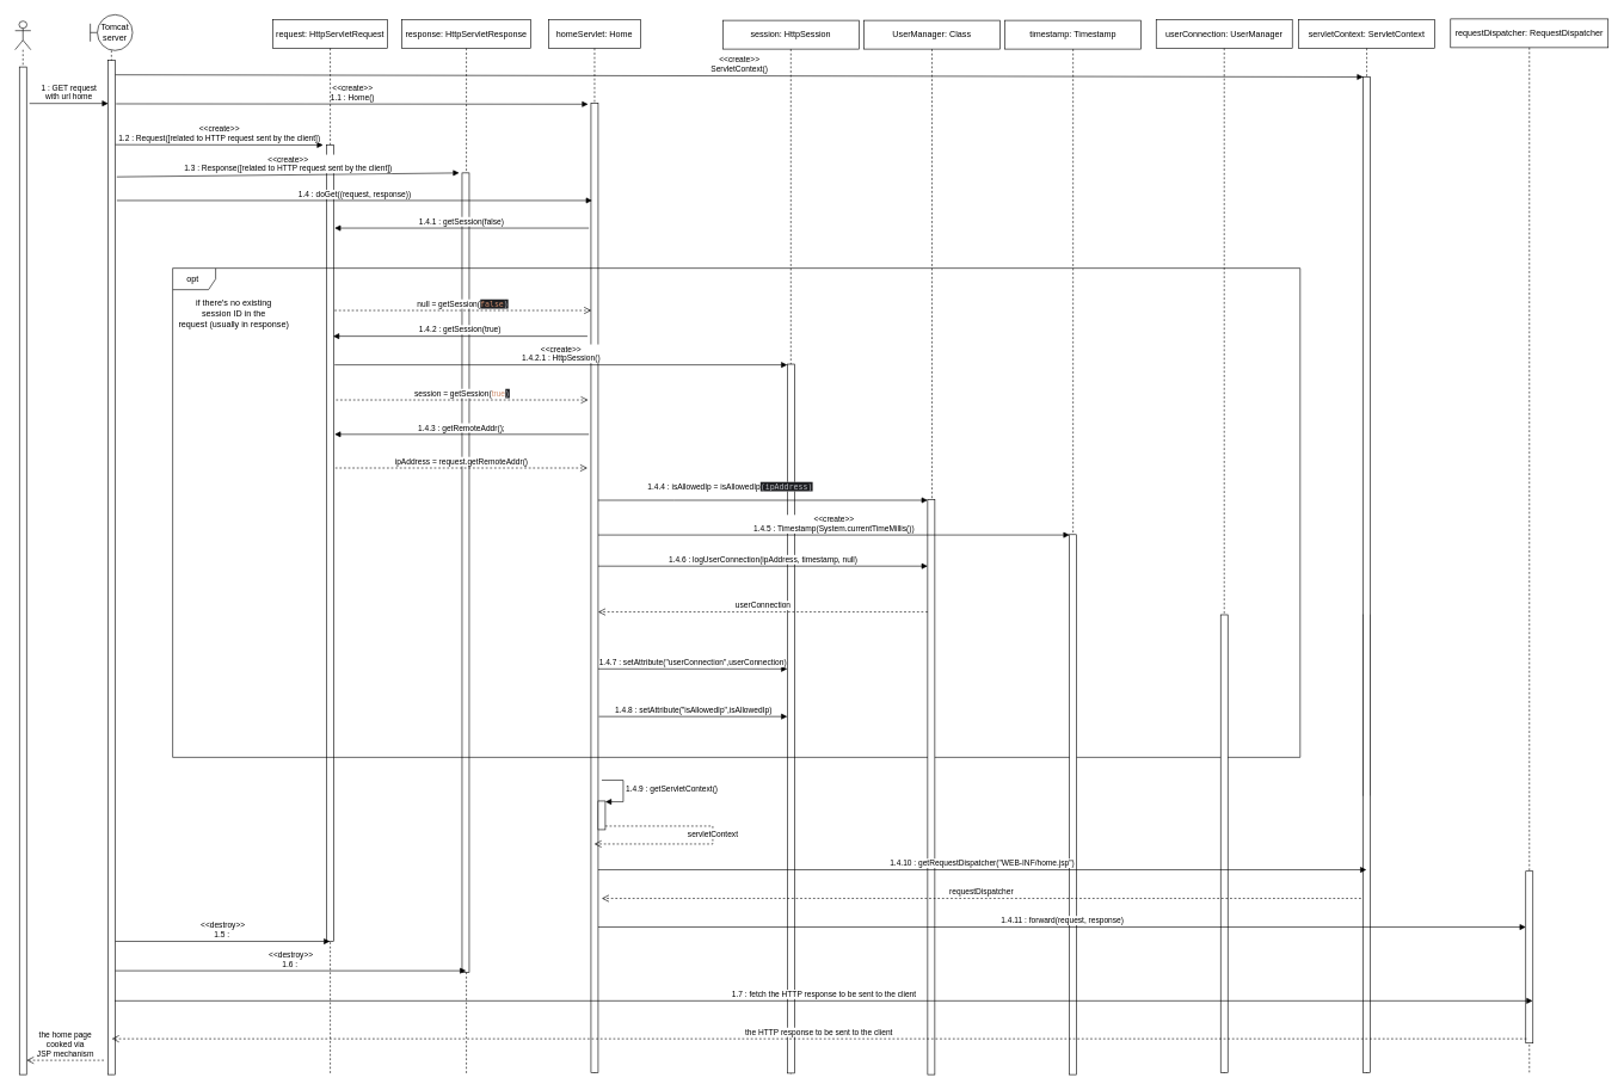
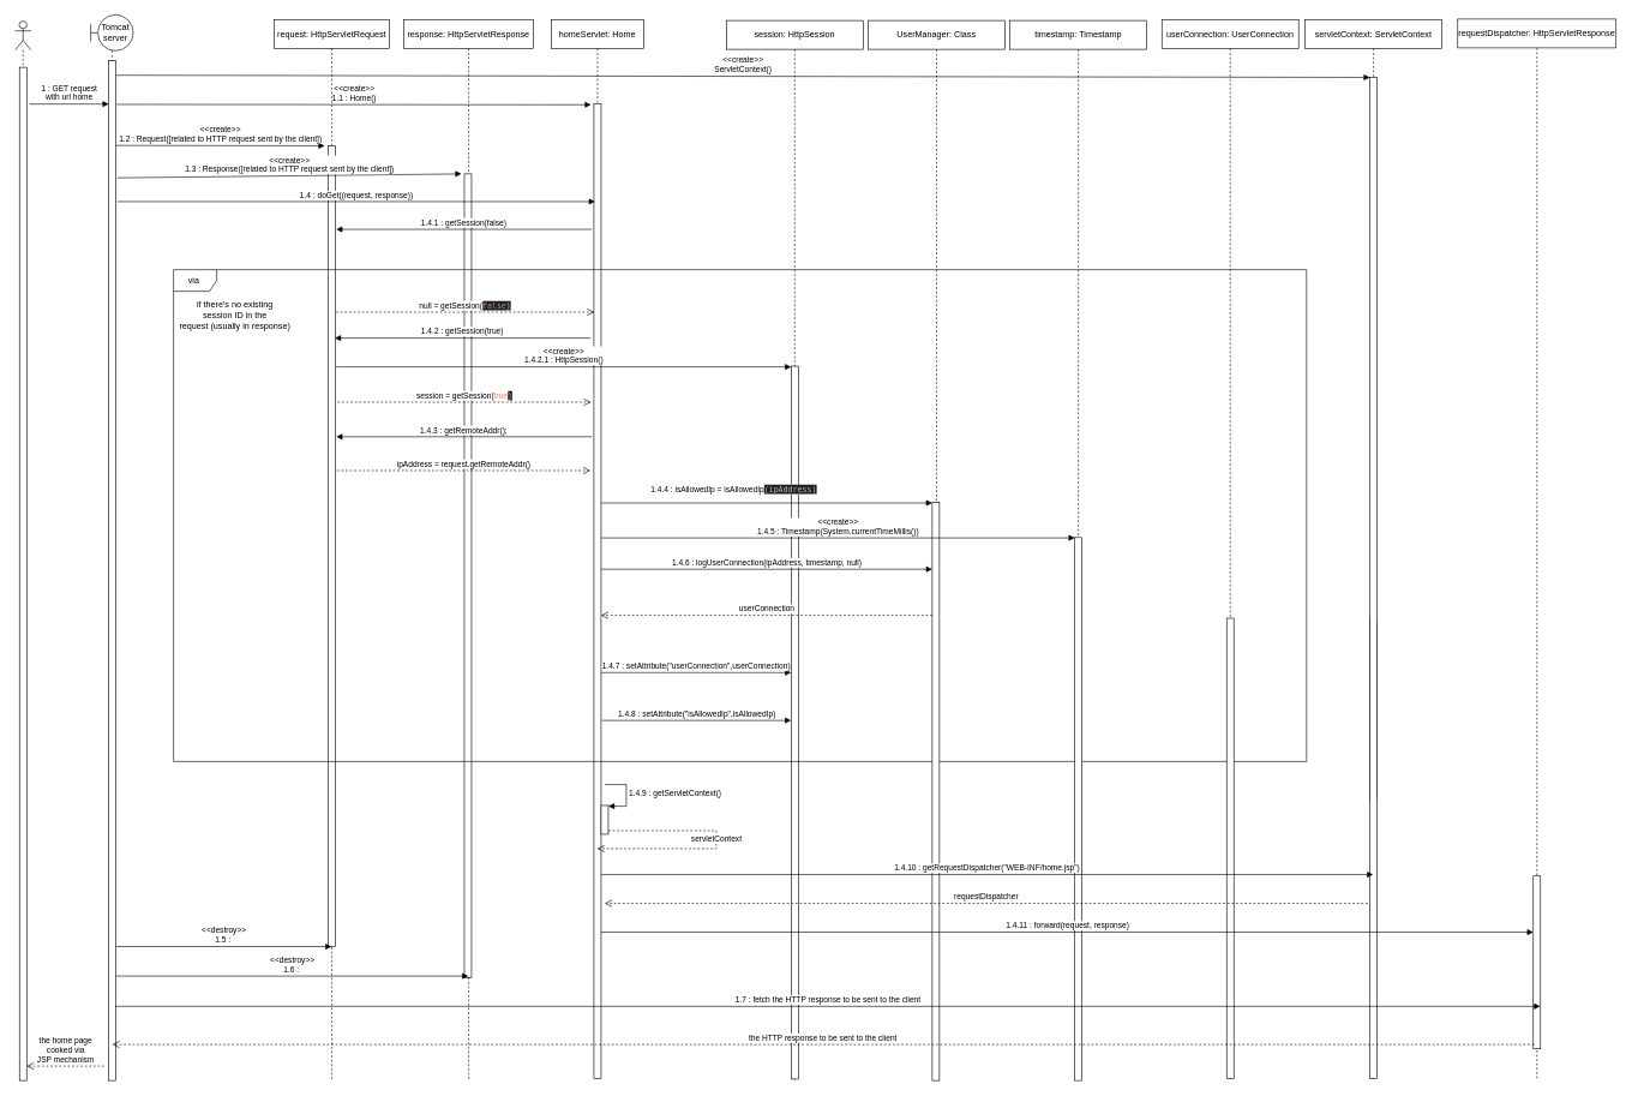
- <mxCell id="47" value="requestDispatcher:&amp;nbsp;RequestDispatcher" style="shape=umlLifeline;perimeter=lifelinePerimeter;whiteSpace=wrap;html=1;container=0;dropTarget=0;collapsible=0;recursiveResize=0;outlineConnect=0;portConstraint=eastwest;newEdgeStyle={&quot;edgeStyle&quot;:&quot;elbowEdgeStyle&quot;,&quot;elbow&quot;:&quot;vertical&quot;,&quot;curved&quot;:0,&quot;rounded&quot;:0};" vertex="1" parent="1"><mxGeometry x="2024" y="26" width="220" height="1474" as="geometry" /></mxCell>
+ <mxCell id="47" value="requestDispatcher:&amp;nbsp;HttpServletResponse" style="shape=umlLifeline;perimeter=lifelinePerimeter;whiteSpace=wrap;html=1;container=0;dropTarget=0;collapsible=0;recursiveResize=0;outlineConnect=0;portConstraint=eastwest;newEdgeStyle={&quot;edgeStyle&quot;:&quot;elbowEdgeStyle&quot;,&quot;elbow&quot;:&quot;vertical&quot;,&quot;curved&quot;:0,&quot;rounded&quot;:0};" vertex="1" parent="1"><mxGeometry x="2024" y="26" width="220" height="1474" as="geometry" /></mxCell>
- <mxCell id="32" value="userConnection: UserManager" style="shape=umlLifeline;perimeter=lifelinePerimeter;whiteSpace=wrap;html=1;container=0;dropTarget=0;collapsible=0;recursiveResize=0;outlineConnect=0;portConstraint=eastwest;newEdgeStyle={&quot;edgeStyle&quot;:&quot;elbowEdgeStyle&quot;,&quot;elbow&quot;:&quot;vertical&quot;,&quot;curved&quot;:0,&quot;rounded&quot;:0};" parent="1" vertex="1"><mxGeometry x="1613" y="27" width="190" height="1473" as="geometry" /></mxCell>
+ <mxCell id="32" value="userConnection: UserConnection" style="shape=umlLifeline;perimeter=lifelinePerimeter;whiteSpace=wrap;html=1;container=0;dropTarget=0;collapsible=0;recursiveResize=0;outlineConnect=0;portConstraint=eastwest;newEdgeStyle={&quot;edgeStyle&quot;:&quot;elbowEdgeStyle&quot;,&quot;elbow&quot;:&quot;vertical&quot;,&quot;curved&quot;:0,&quot;rounded&quot;:0};" parent="1" vertex="1"><mxGeometry x="1613" y="27" width="190" height="1473" as="geometry" /></mxCell>
- <mxCell id="23" value="opt&amp;nbsp;" style="shape=umlFrame;whiteSpace=wrap;html=1;pointerEvents=0;" parent="1" vertex="1"><mxGeometry x="240" y="374" width="1574" height="683" as="geometry" /></mxCell>
+ <mxCell id="23" value="via&amp;nbsp;" style="shape=umlFrame;whiteSpace=wrap;html=1;pointerEvents=0;" parent="1" vertex="1"><mxGeometry x="240" y="374" width="1574" height="683" as="geometry" /></mxCell>
